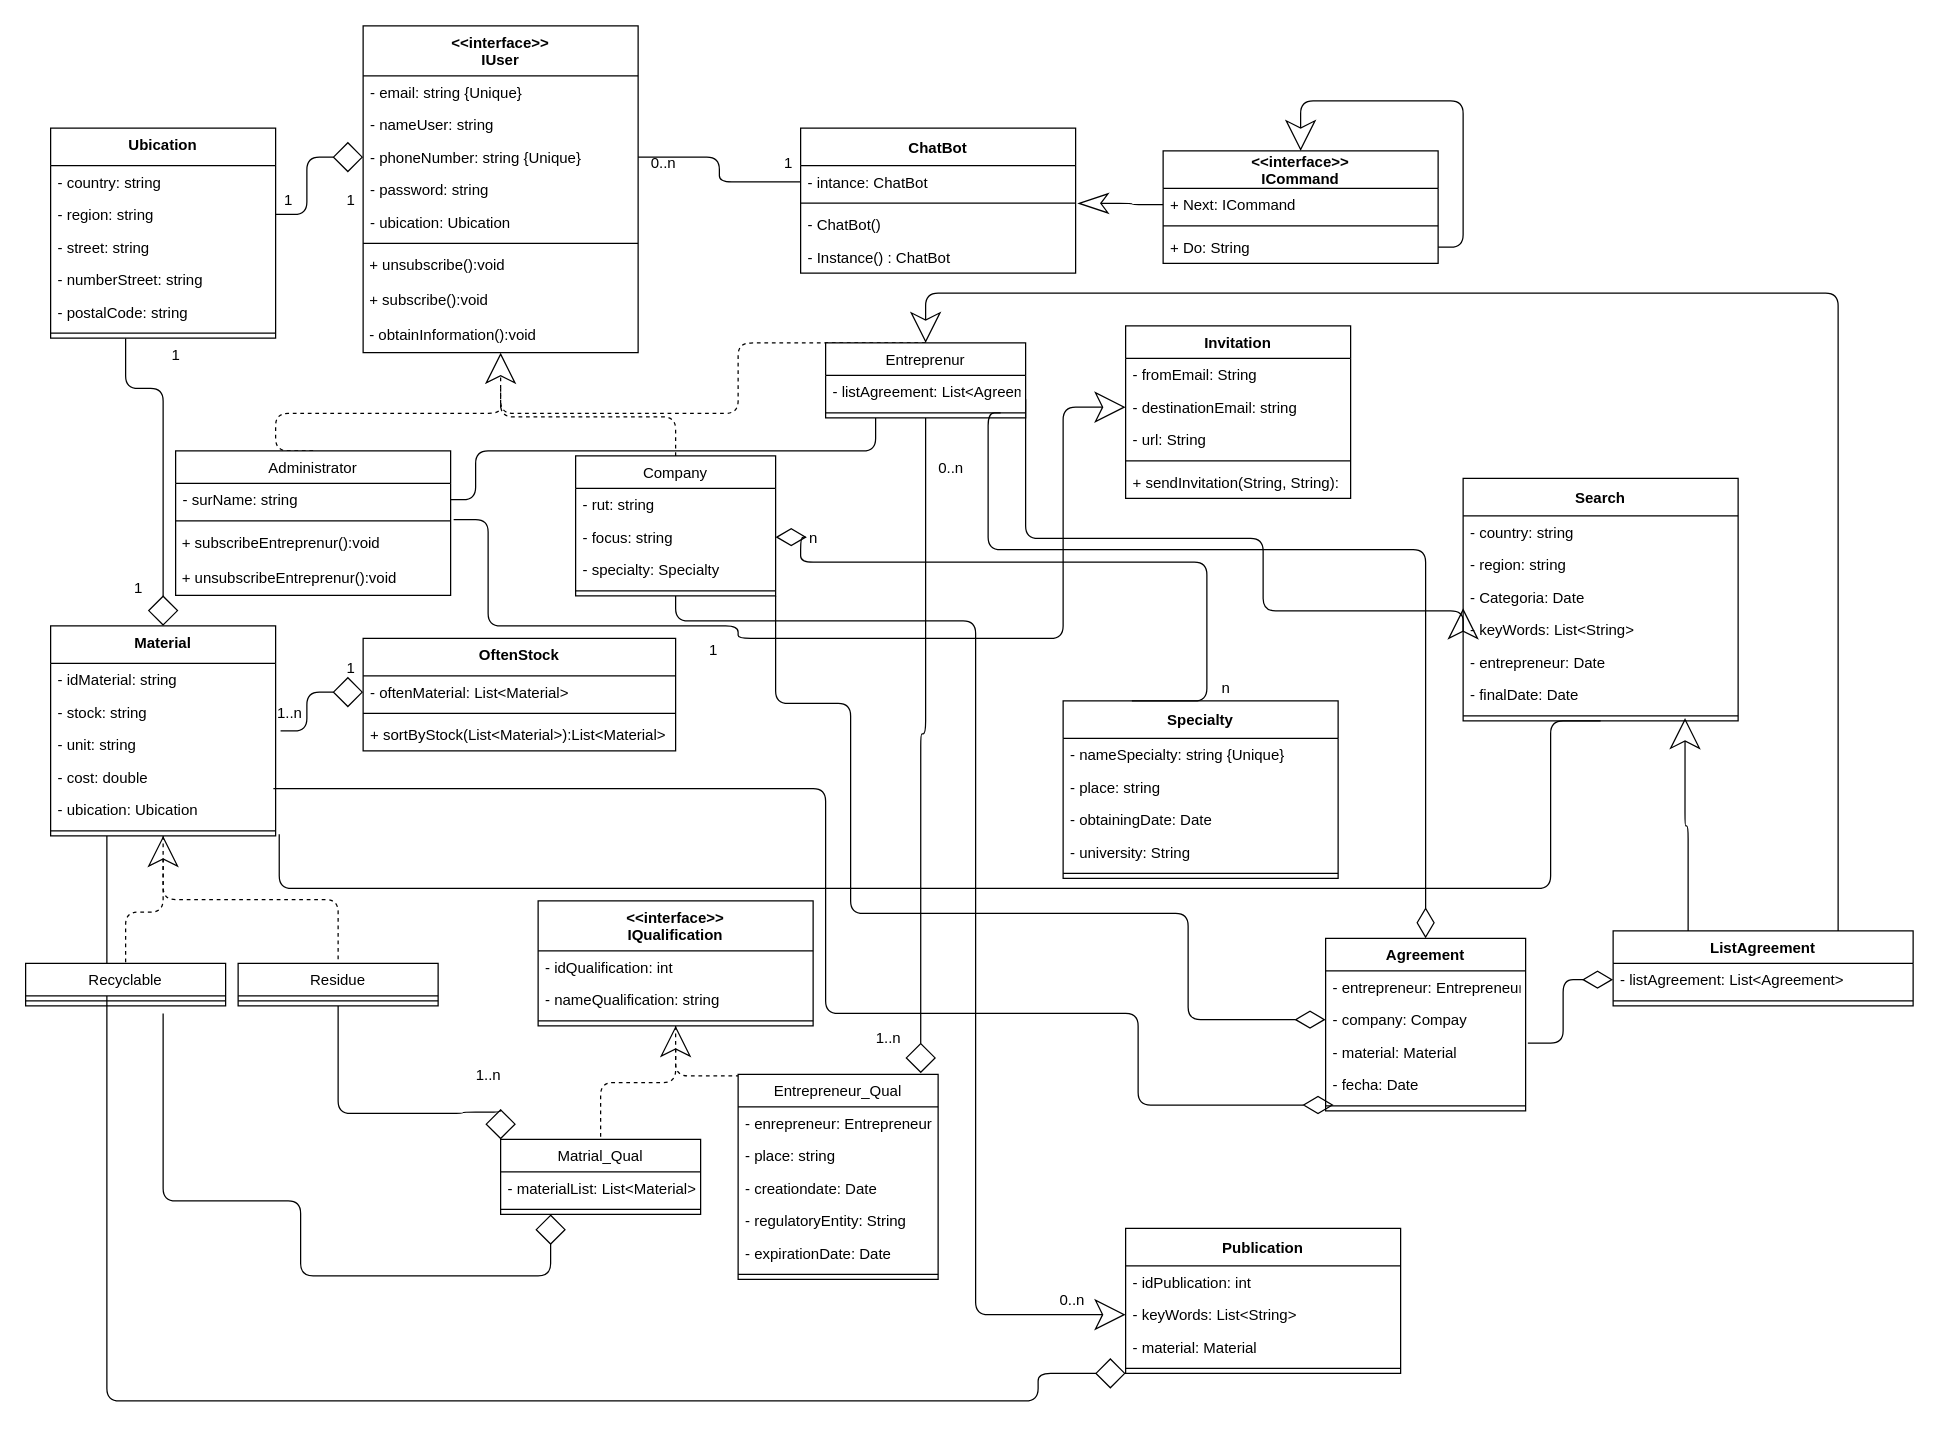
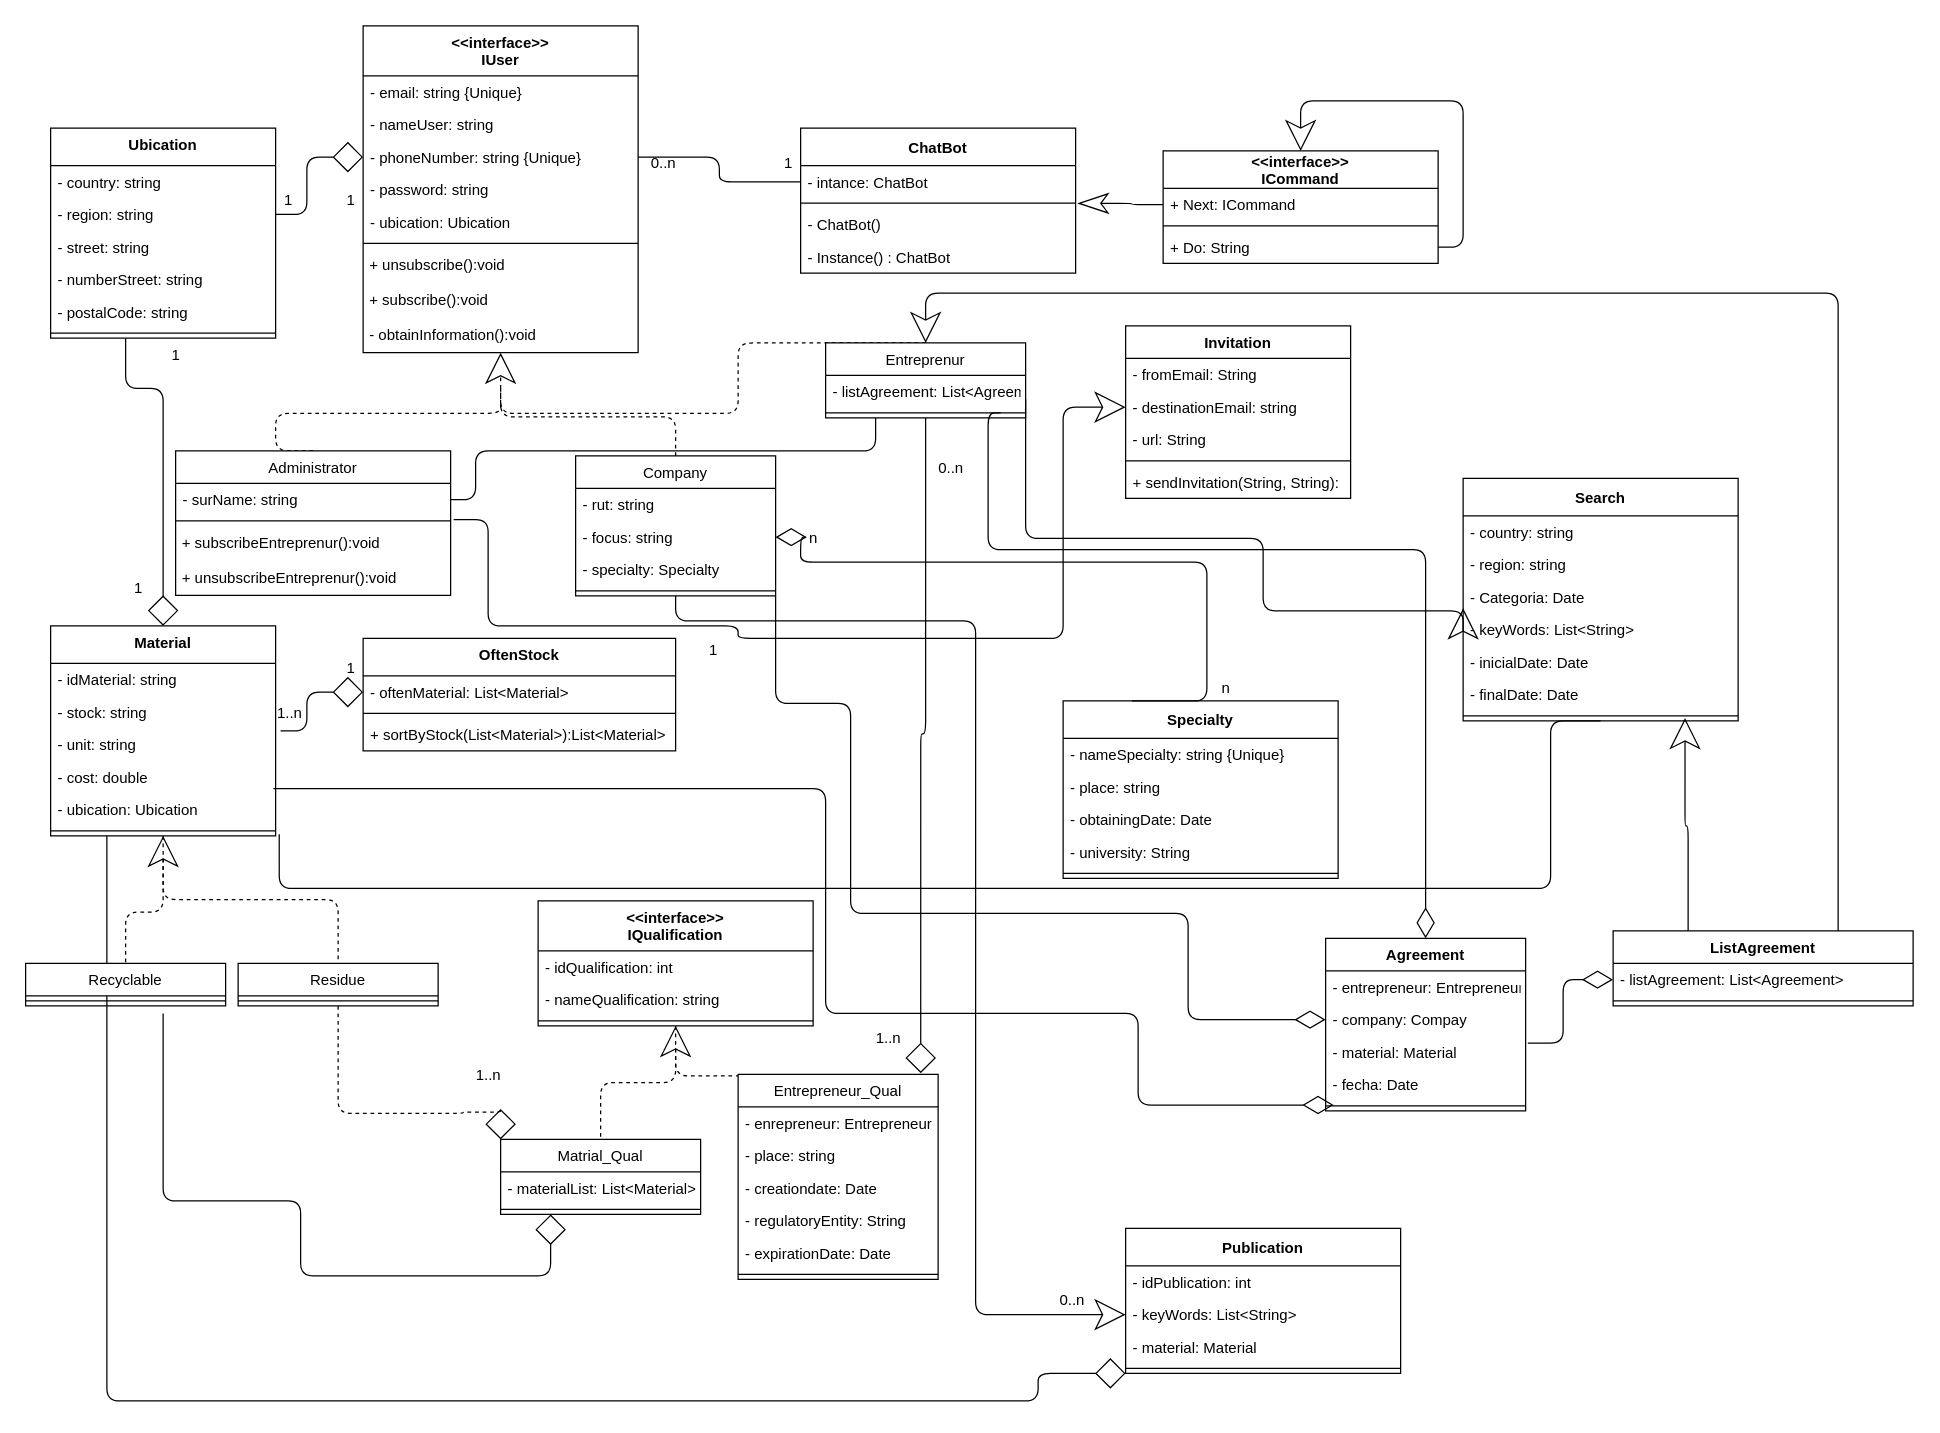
- <mxCell id="62" value="- entrepreneur: Date " style="text;strokeColor=none;fillColor=none;align=left;verticalAlign=top;spacingLeft=4;spacingRight=4;overflow=hidden;rotatable=0;points=[[0,0.5],[1,0.5]];portConstraint=eastwest;" vertex="1" parent="57"><mxGeometry y="134" width="220" height="26" as="geometry" /></mxCell>
+ <mxCell id="62" value="- inicialDate: Date " style="text;strokeColor=none;fillColor=none;align=left;verticalAlign=top;spacingLeft=4;spacingRight=4;overflow=hidden;rotatable=0;points=[[0,0.5],[1,0.5]];portConstraint=eastwest;" vertex="1" parent="57"><mxGeometry y="134" width="220" height="26" as="geometry" /></mxCell>
- <mxCell id="120" style="edgeStyle=orthogonalEdgeStyle;rounded=1;orthogonalLoop=1;jettySize=auto;html=1;exitX=0.5;exitY=1;exitDx=0;exitDy=0;startArrow=none;startFill=0;endArrow=diamond;endFill=0;targetPerimeterSpacing=4;startSize=22;endSize=22;entryX=0;entryY=0;entryDx=0;entryDy=0;" edge="1" parent="1" source="74" target="76"><mxGeometry relative="1" as="geometry"><mxPoint x="410" y="900" as="targetPoint" /><Array as="points"><mxPoint x="270" y="890" /><mxPoint x="370" y="890" /><mxPoint x="400" y="889" /></Array></mxGeometry></mxCell>
+ <mxCell id="120" style="edgeStyle=orthogonalEdgeStyle;rounded=1;orthogonalLoop=1;jettySize=auto;html=1;exitX=0.5;exitY=1;exitDx=0;exitDy=0;startArrow=none;startFill=0;endArrow=diamond;endFill=0;targetPerimeterSpacing=4;startSize=22;endSize=22;entryX=0;entryY=0;entryDx=0;entryDy=0;dashed=1;" edge="1" parent="1" source="74" target="76"><mxGeometry relative="1" as="geometry"><mxPoint x="410" y="900" as="targetPoint" /><Array as="points"><mxPoint x="270" y="890" /><mxPoint x="370" y="890" /><mxPoint x="400" y="889" /></Array></mxGeometry></mxCell>
